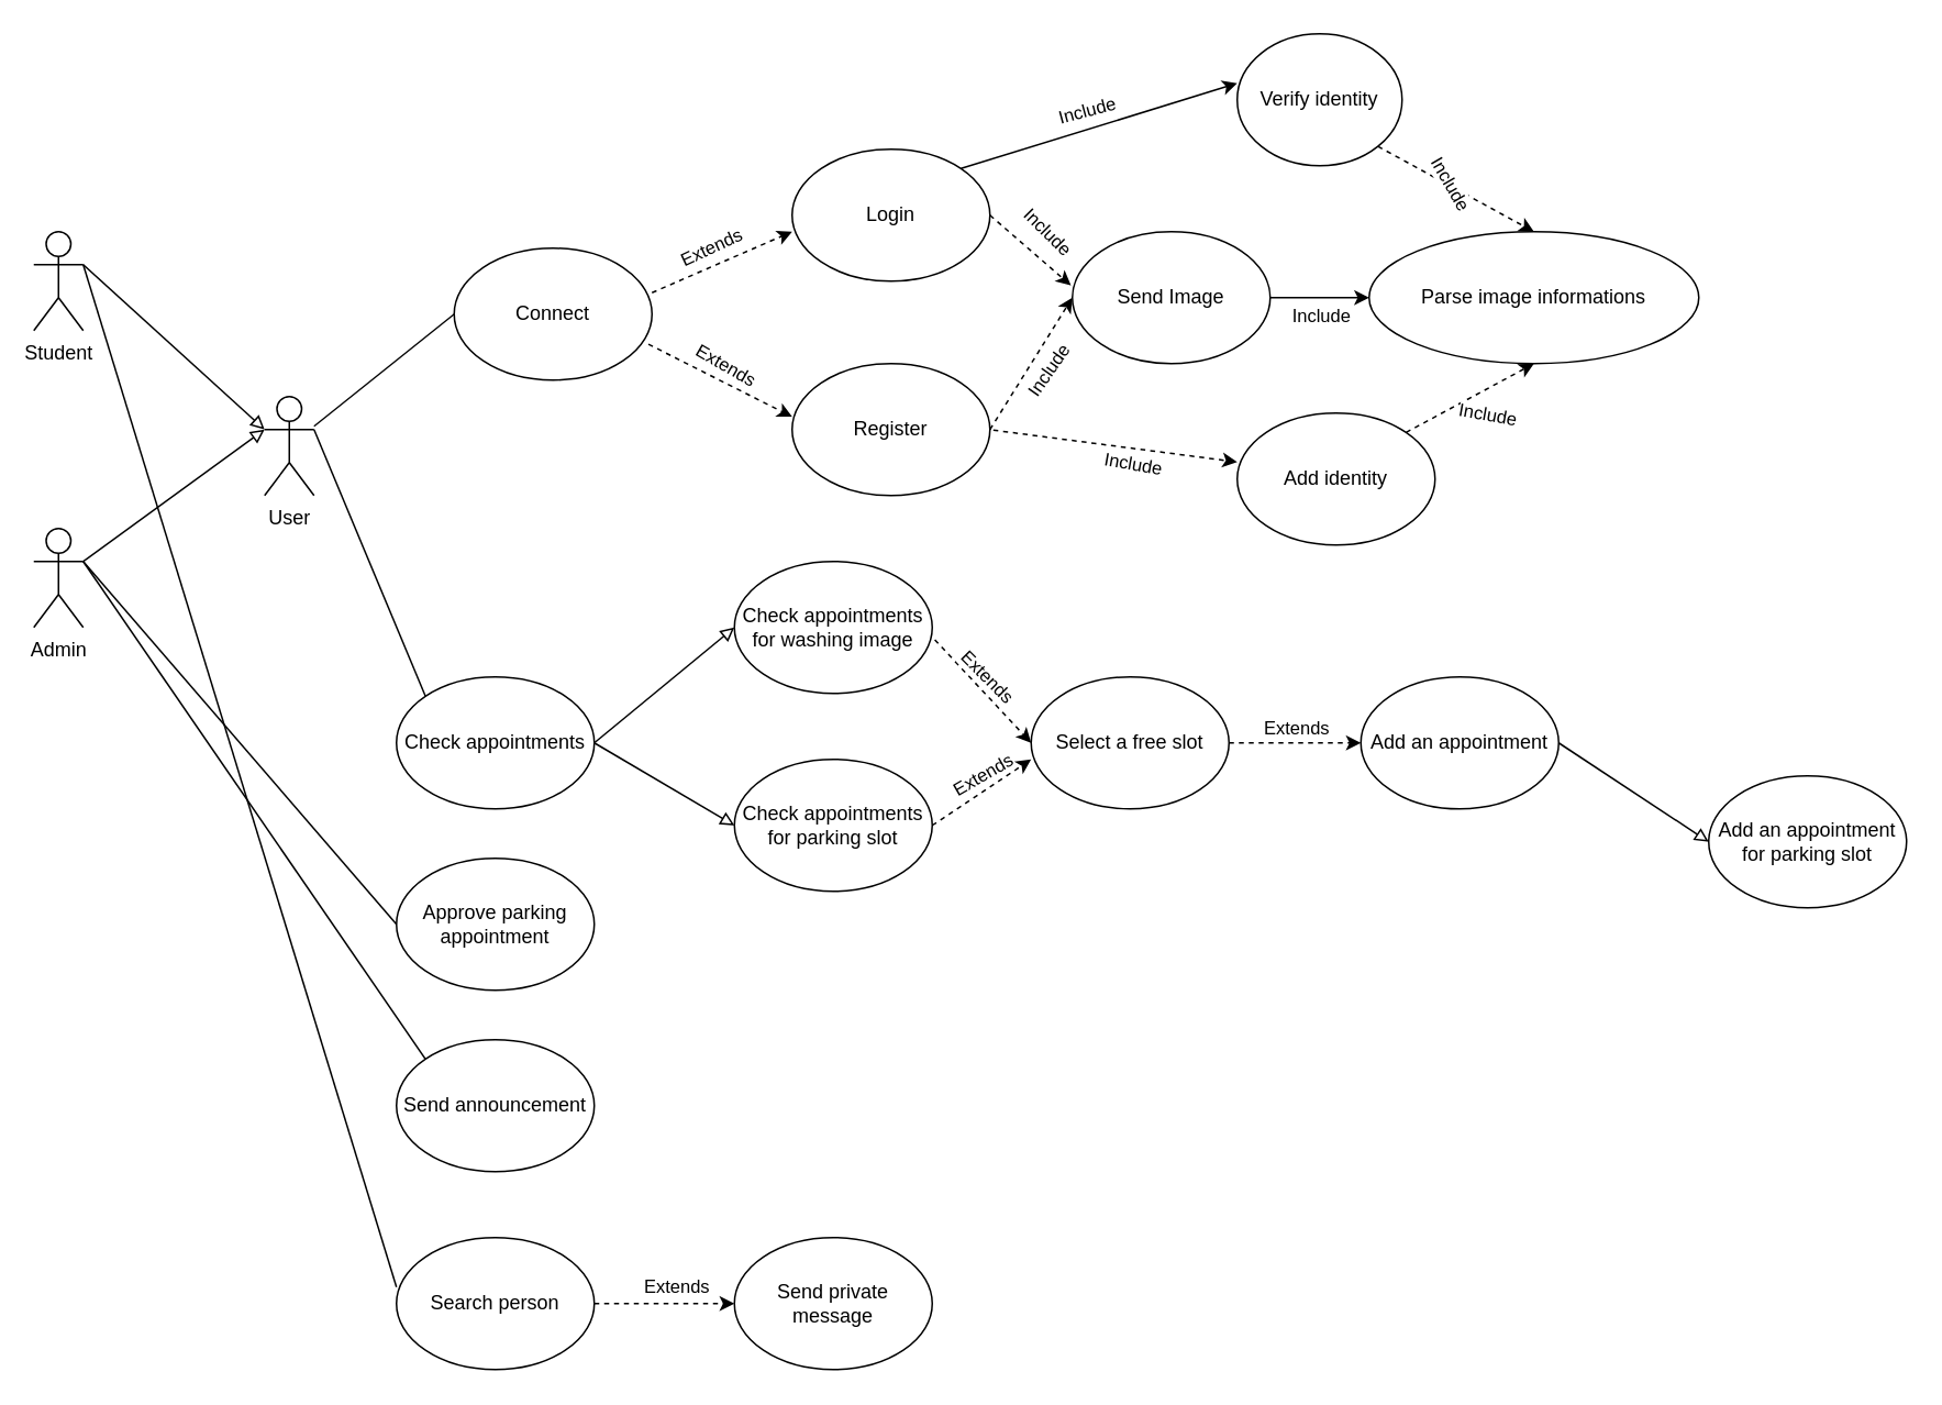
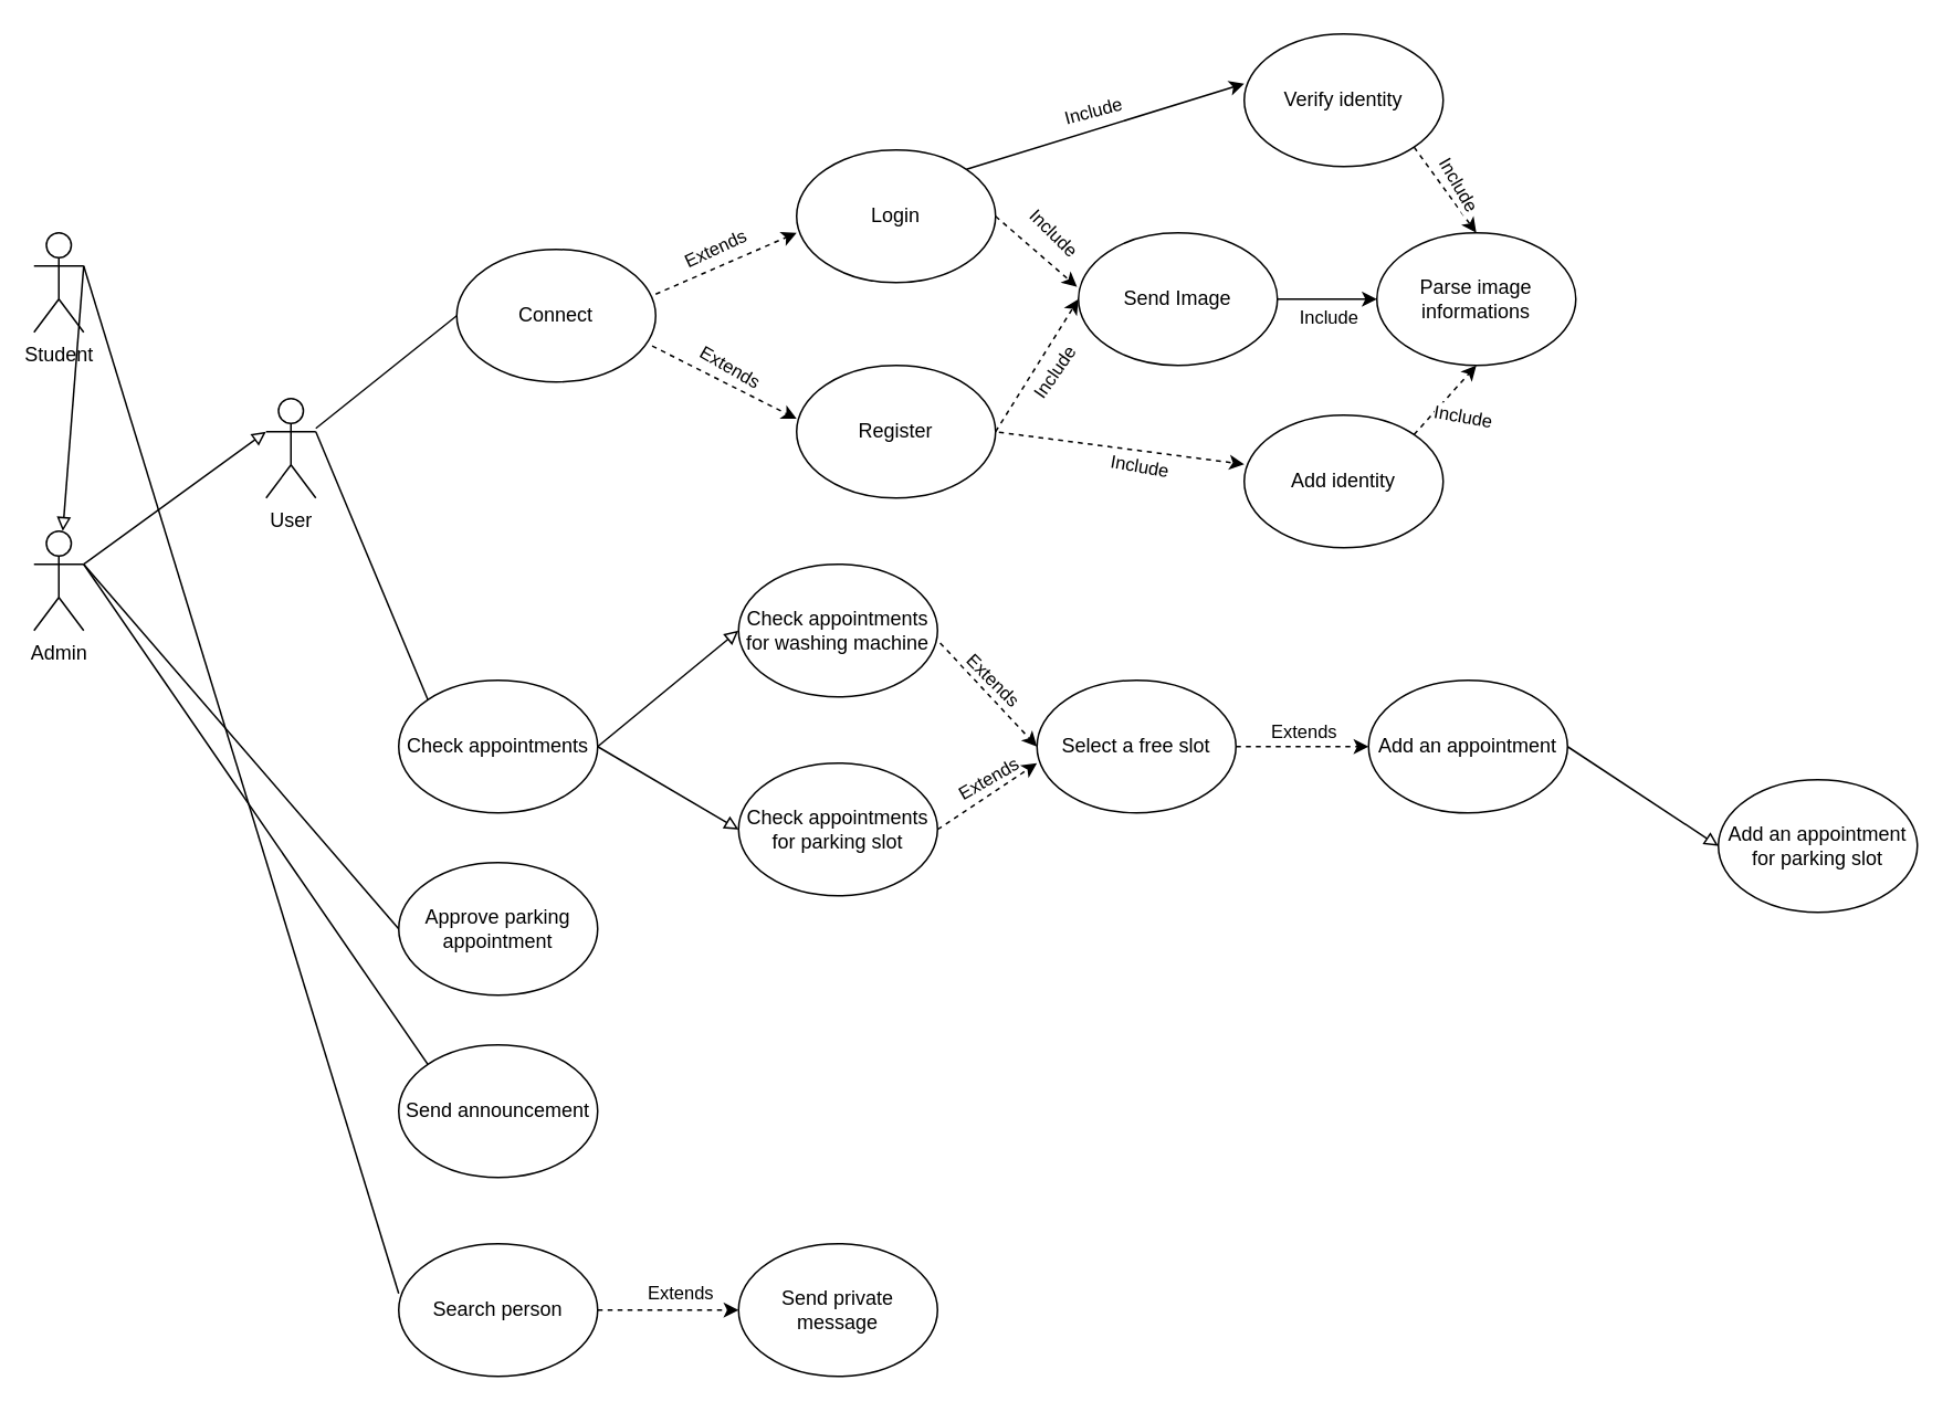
- <mxCell id="16" value="Verify identity" style="ellipse;whiteSpace=wrap;html=1;" vertex="1" parent="1"><mxGeometry x="750" y="20" width="100" height="80" as="geometry" /></mxCell>
+ <mxCell id="16" value="Verify identity" style="ellipse;whiteSpace=wrap;html=1;" vertex="1" parent="1"><mxGeometry x="750" y="20" width="120" height="80" as="geometry" /></mxCell>
- <mxCell id="13" value="Parse image informations" style="ellipse;whiteSpace=wrap;html=1;" vertex="1" parent="1"><mxGeometry x="830" y="140" width="200" height="80" as="geometry" /></mxCell>
+ <mxCell id="13" value="Parse image informations" style="ellipse;whiteSpace=wrap;html=1;" vertex="1" parent="1"><mxGeometry x="830" y="140" width="120" height="80" as="geometry" /></mxCell>
- <mxCell id="54" value="" style="endArrow=block;html=1;rounded=0;exitX=1;exitY=0.333;exitDx=0;exitDy=0;endFill=0;exitPerimeter=0;entryX=0;entryY=0.333;entryDx=0;entryDy=0;entryPerimeter=0;" edge="1" parent="1" source="52" target="2"><mxGeometry relative="1" as="geometry"><mxPoint x="60" y="350" as="sourcePoint" /><mxPoint x="150" y="260" as="targetPoint" /></mxGeometry></mxCell>
+ <mxCell id="54" value="" style="endArrow=block;html=1;rounded=0;exitX=1;exitY=0.333;exitDx=0;exitDy=0;endFill=0;exitPerimeter=0;" edge="1" parent="1" source="52" target="6"><mxGeometry relative="1" as="geometry"><mxPoint x="60" y="350" as="sourcePoint" /><mxPoint x="150" y="260" as="targetPoint" /></mxGeometry></mxCell>
- <mxCell id="31" value="Check appointments for washing image" style="ellipse;whiteSpace=wrap;html=1;" vertex="1" parent="1"><mxGeometry x="445" y="340" width="120" height="80" as="geometry" /></mxCell>
+ <mxCell id="31" value="Check appointments for washing machine" style="ellipse;whiteSpace=wrap;html=1;" vertex="1" parent="1"><mxGeometry x="445" y="340" width="120" height="80" as="geometry" /></mxCell>
